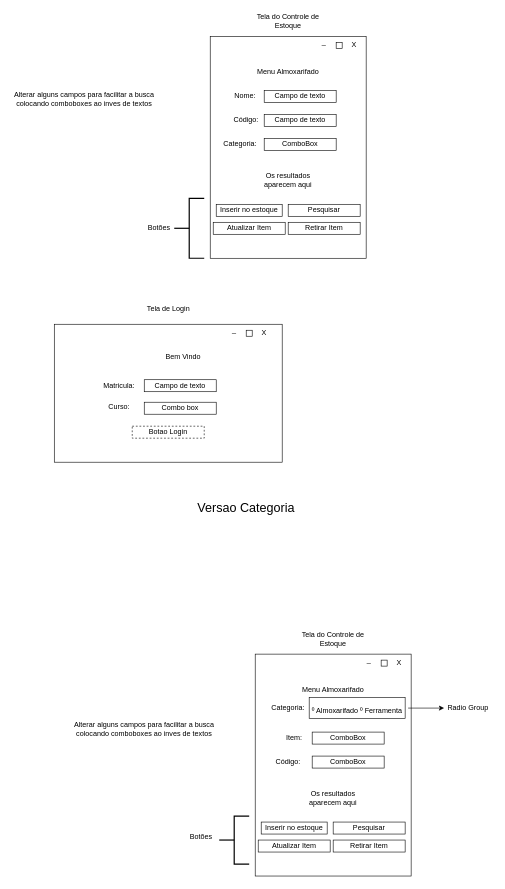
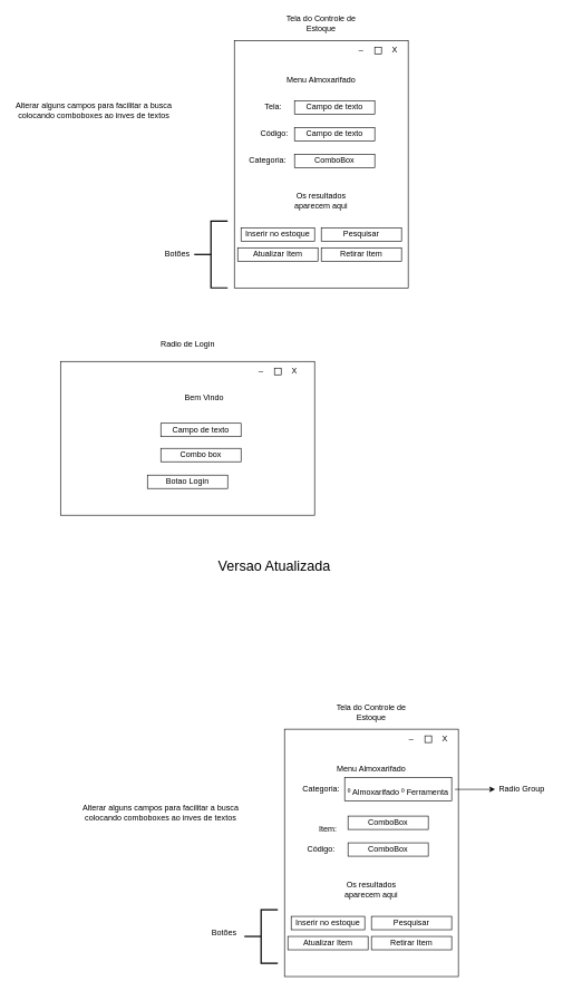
- <mxCell id="8" value="Nome:&amp;nbsp;" style="text;html=1;strokeColor=none;fillColor=none;align=center;verticalAlign=middle;whiteSpace=wrap;rounded=0;" parent="1" vertex="1"><mxGeometry x="390" y="150" width="40" height="20" as="geometry" /></mxCell>
+ <mxCell id="8" value="Tela:&amp;nbsp;" style="text;html=1;strokeColor=none;fillColor=none;align=center;verticalAlign=middle;whiteSpace=wrap;rounded=0;" parent="1" vertex="1"><mxGeometry x="390" y="150" width="40" height="20" as="geometry" /></mxCell>
- <mxCell id="31" value="Tela de Login" style="text;html=1;strokeColor=none;fillColor=none;align=center;verticalAlign=middle;whiteSpace=wrap;rounded=0;" parent="1" vertex="1"><mxGeometry x="197.5" y="500" width="165" height="30" as="geometry" /></mxCell>
+ <mxCell id="31" value="Radio de Login" style="text;html=1;strokeColor=none;fillColor=none;align=center;verticalAlign=middle;whiteSpace=wrap;rounded=0;" parent="1" vertex="1"><mxGeometry x="197.5" y="500" width="165" height="30" as="geometry" /></mxCell>
- <mxCell id="23" value="Matricula:&amp;nbsp;" style="text;html=1;strokeColor=none;fillColor=none;align=center;verticalAlign=middle;whiteSpace=wrap;rounded=0;" parent="1" vertex="1"><mxGeometry x="170" y="627.5" width="60" height="30" as="geometry" /></mxCell>
- <mxCell id="24" value="Curso:&amp;nbsp;" style="text;html=1;strokeColor=none;fillColor=none;align=center;verticalAlign=middle;whiteSpace=wrap;rounded=0;" parent="1" vertex="1"><mxGeometry x="170" y="665" width="60" height="25" as="geometry" /></mxCell>
- <mxCell id="29" value="Botao Login" style="rounded=0;whiteSpace=wrap;html=1;dashed=1;" parent="1" vertex="1"><mxGeometry x="220" y="710" width="120" height="20" as="geometry" /></mxCell>
+ <mxCell id="29" value="Botao Login" style="rounded=0;whiteSpace=wrap;html=1;" parent="1" vertex="1"><mxGeometry x="220" y="710" width="120" height="20" as="geometry" /></mxCell>
- <mxCell id="33" value="&lt;font style=&quot;font-size: 21px&quot;&gt;Versao Categoria&lt;/font&gt;" style="text;html=1;strokeColor=none;fillColor=none;align=center;verticalAlign=middle;whiteSpace=wrap;rounded=0;" vertex="1" parent="1"><mxGeometry x="300" y="830" width="220" height="30" as="geometry" /></mxCell>
+ <mxCell id="33" value="&lt;font style=&quot;font-size: 21px&quot;&gt;Versao Atualizada&lt;/font&gt;" style="text;html=1;strokeColor=none;fillColor=none;align=center;verticalAlign=middle;whiteSpace=wrap;rounded=0;" vertex="1" parent="1"><mxGeometry x="300" y="830" width="220" height="30" as="geometry" /></mxCell>
- <mxCell id="39" value="Item:" style="text;html=1;strokeColor=none;fillColor=none;align=center;verticalAlign=middle;whiteSpace=wrap;rounded=0;" vertex="1" parent="1"><mxGeometry x="470" y="1220" width="40" height="20" as="geometry" /></mxCell>
+ <mxCell id="39" value="Item:" style="text;html=1;strokeColor=none;fillColor=none;align=center;verticalAlign=middle;whiteSpace=wrap;rounded=0;" vertex="1" parent="1"><mxGeometry x="470" y="1230" width="40" height="20" as="geometry" /></mxCell>
